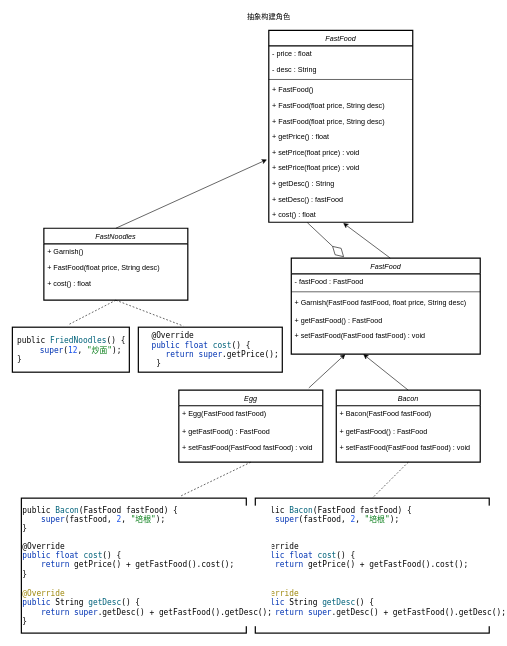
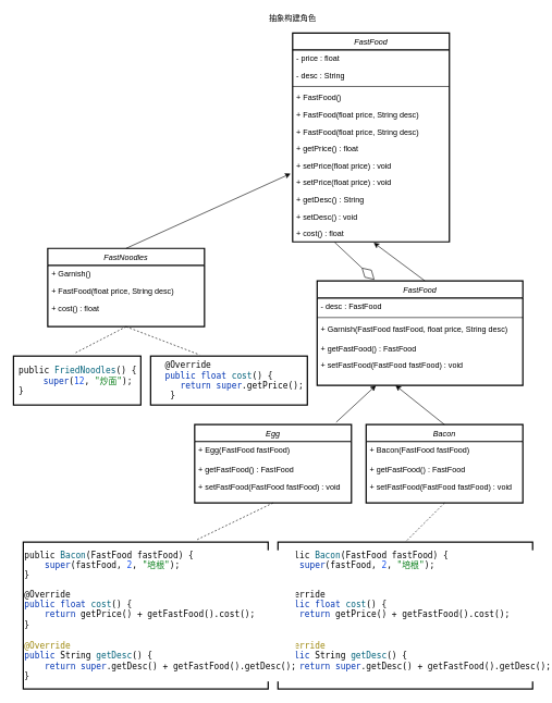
- <mxCell id="13" value="+ setDesc() : fastFood" style="text;align=left;verticalAlign=top;spacingLeft=4;spacingRight=4;overflow=hidden;rotatable=0;points=[[0,0.5],[1,0.5]];portConstraint=eastwest;" vertex="1" parent="2"><mxGeometry y="268" width="240" height="26" as="geometry" /></mxCell>
+ <mxCell id="13" value="+ setDesc() : void" style="text;align=left;verticalAlign=top;spacingLeft=4;spacingRight=4;overflow=hidden;rotatable=0;points=[[0,0.5],[1,0.5]];portConstraint=eastwest;" vertex="1" parent="2"><mxGeometry y="268" width="240" height="26" as="geometry" /></mxCell>
- <mxCell id="26" value="- fastFood : FastFood" style="text;align=left;verticalAlign=top;spacingLeft=4;spacingRight=4;overflow=hidden;rotatable=0;points=[[0,0.5],[1,0.5]];portConstraint=eastwest;" vertex="1" parent="25"><mxGeometry y="26" width="315" height="26" as="geometry" /></mxCell>
+ <mxCell id="26" value="- desc : FastFood" style="text;align=left;verticalAlign=top;spacingLeft=4;spacingRight=4;overflow=hidden;rotatable=0;points=[[0,0.5],[1,0.5]];portConstraint=eastwest;" vertex="1" parent="25"><mxGeometry y="26" width="315" height="26" as="geometry" /></mxCell>
